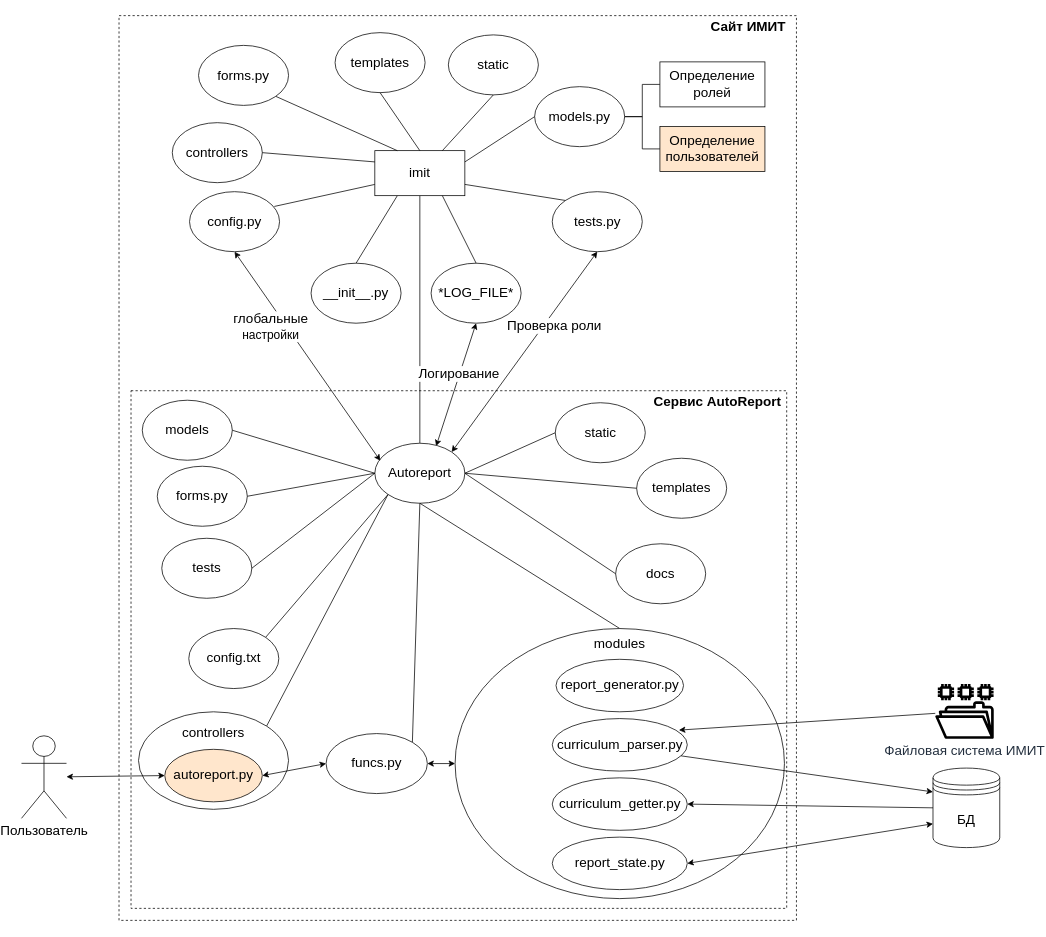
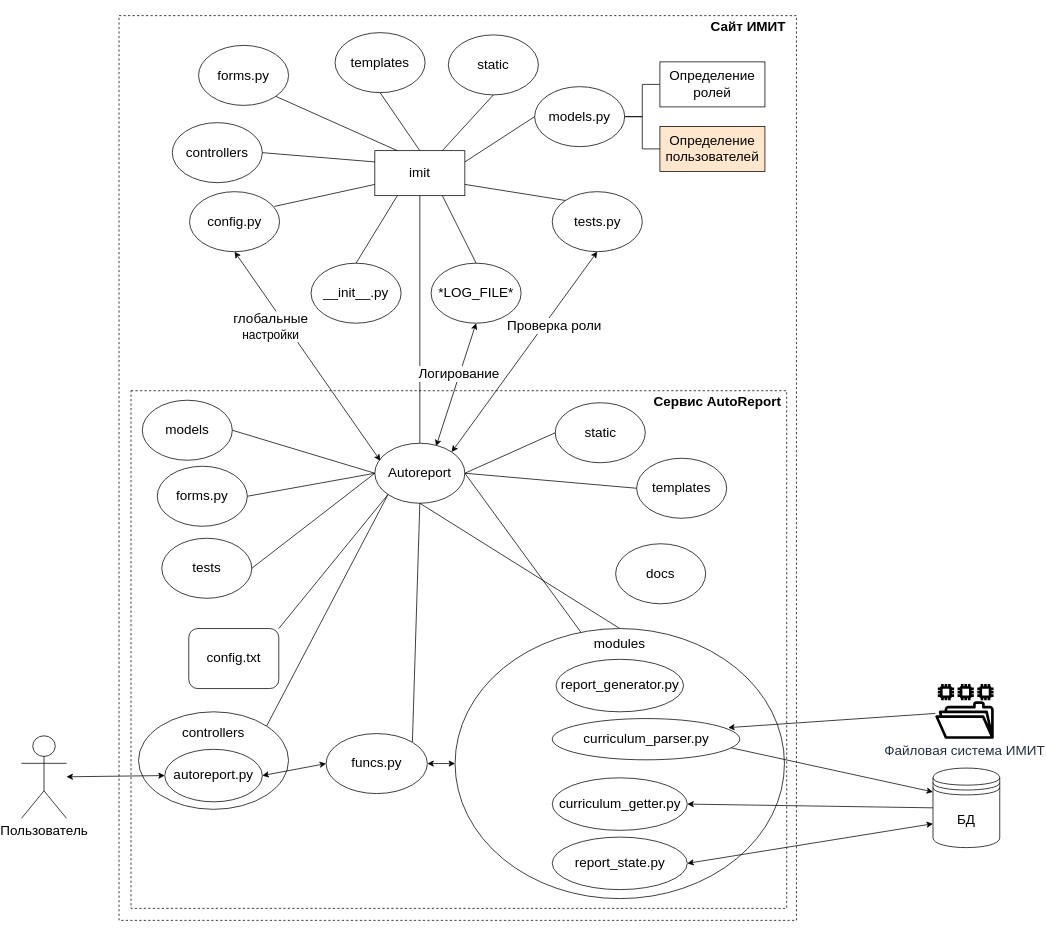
- <mxCell id="40" style="rounded=0;orthogonalLoop=1;jettySize=auto;html=1;exitX=1;exitY=0.5;exitDx=0;exitDy=0;entryX=0;entryY=0.5;entryDx=0;entryDy=0;endArrow=none;endFill=0;" parent="1" source="20" target="34" edge="1"><mxGeometry relative="1" as="geometry"><mxPoint x="603" y="668.333" as="sourcePoint" /><mxPoint x="806" y="840.333" as="targetPoint" /></mxGeometry></mxCell>
+ <mxCell id="40" style="rounded=0;orthogonalLoop=1;jettySize=auto;html=1;exitX=1;exitY=0.5;exitDx=0;exitDy=0;endArrow=none;endFill=0;" parent="1" source="20" target="60" edge="1"><mxGeometry relative="1" as="geometry"><mxPoint x="603" y="668.333" as="sourcePoint" /><mxPoint x="806" y="840.333" as="targetPoint" /></mxGeometry></mxCell>
- <mxCell id="35" value="&lt;font style=&quot;font-size: 18px;&quot;&gt;config.txt&lt;/font&gt;" style="ellipse;whiteSpace=wrap;html=1;" parent="1" vertex="1"><mxGeometry x="243" y="837.333" width="120" height="80" as="geometry" /></mxCell>
+ <mxCell id="35" value="&lt;font style=&quot;font-size: 18px;&quot;&gt;config.txt&lt;/font&gt;" style="whiteSpace=wrap;html=1;rounded=1;" parent="1" vertex="1"><mxGeometry x="243" y="837.333" width="120" height="80" as="geometry" /></mxCell>
- <mxCell id="59" value="&lt;font style=&quot;font-size: 18px;&quot;&gt;curriculum_parser.py&lt;/font&gt;" style="ellipse;whiteSpace=wrap;html=1;" parent="1" vertex="1"><mxGeometry x="727.5" y="957.333" width="180" height="70" as="geometry" /></mxCell>
+ <mxCell id="59" value="&lt;font style=&quot;font-size: 18px;&quot;&gt;curriculum_parser.py&lt;/font&gt;" style="ellipse;whiteSpace=wrap;html=1;" parent="1" vertex="1"><mxGeometry x="727.5" y="957.333" width="250" height="55" as="geometry" /></mxCell>
- <mxCell id="31" value="&lt;font style=&quot;font-size: 18px;&quot;&gt;autoreport.py&lt;/font&gt;" style="ellipse;whiteSpace=wrap;html=1;fillColor=#ffe6cc;" parent="1" vertex="1"><mxGeometry x="211" y="998.333" width="130" height="70" as="geometry" /></mxCell>
+ <mxCell id="31" value="&lt;font style=&quot;font-size: 18px;&quot;&gt;autoreport.py&lt;/font&gt;" style="ellipse;whiteSpace=wrap;html=1;" parent="1" vertex="1"><mxGeometry x="211" y="998.333" width="130" height="70" as="geometry" /></mxCell>
